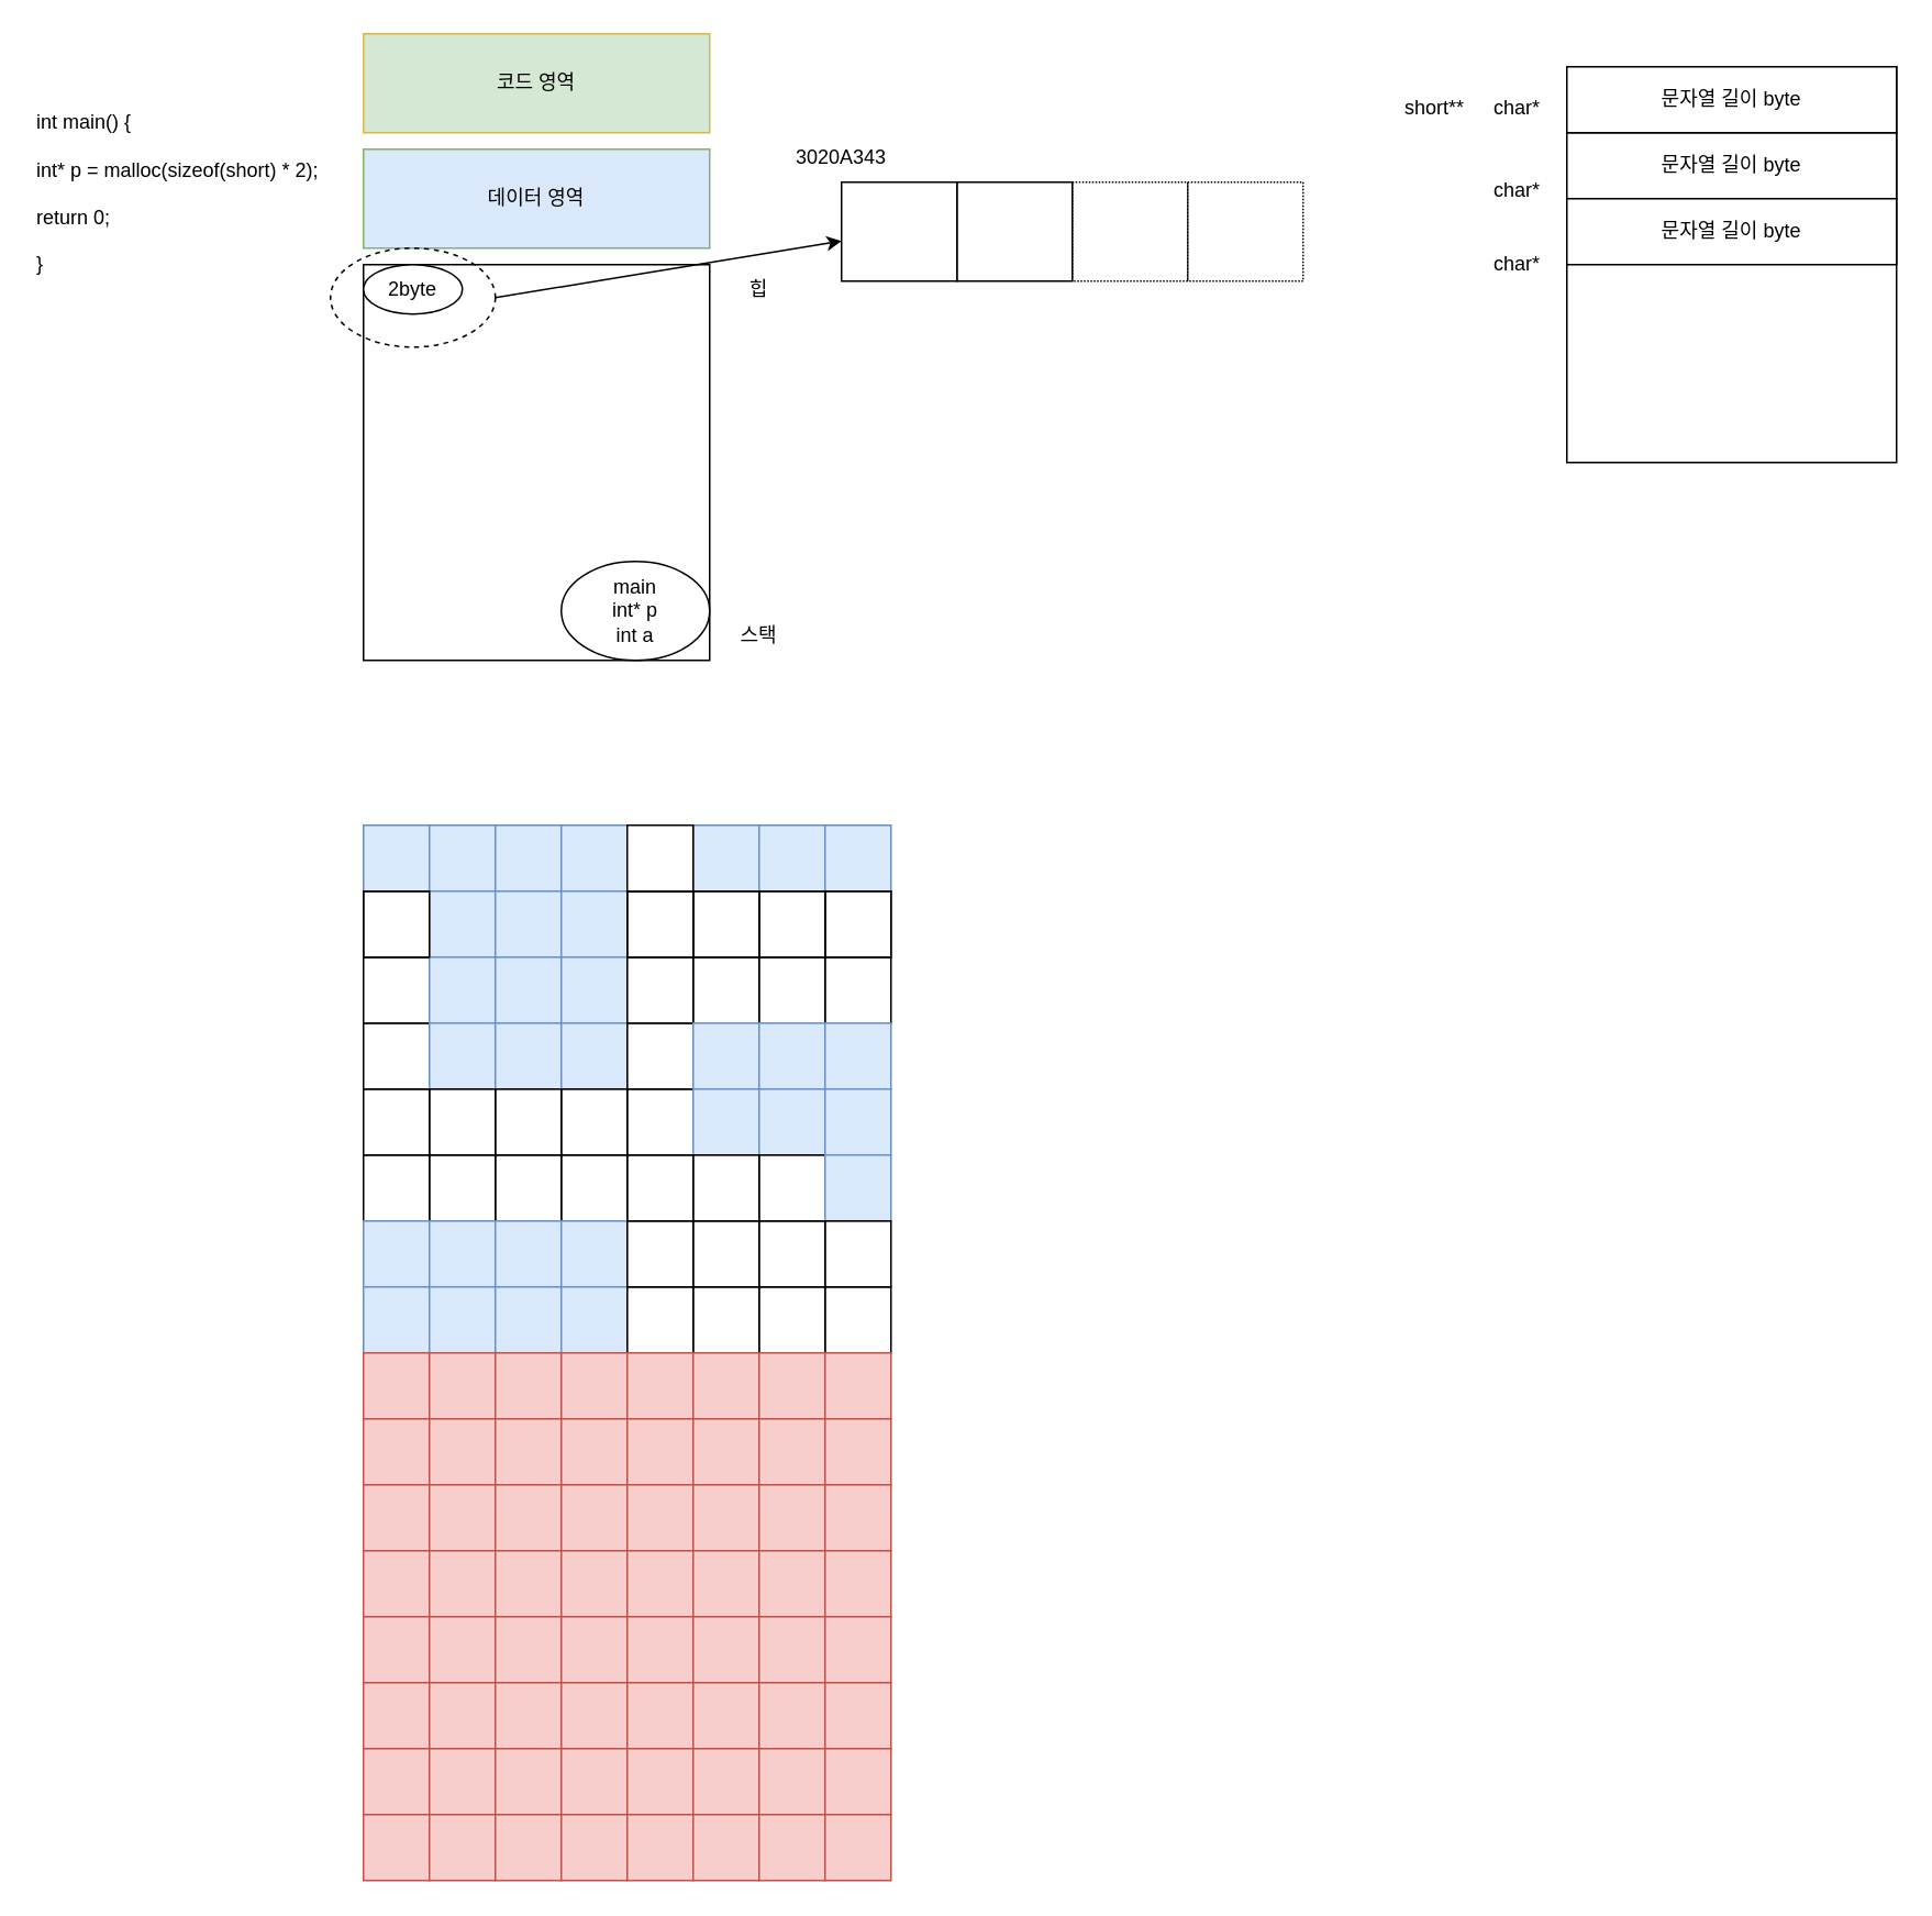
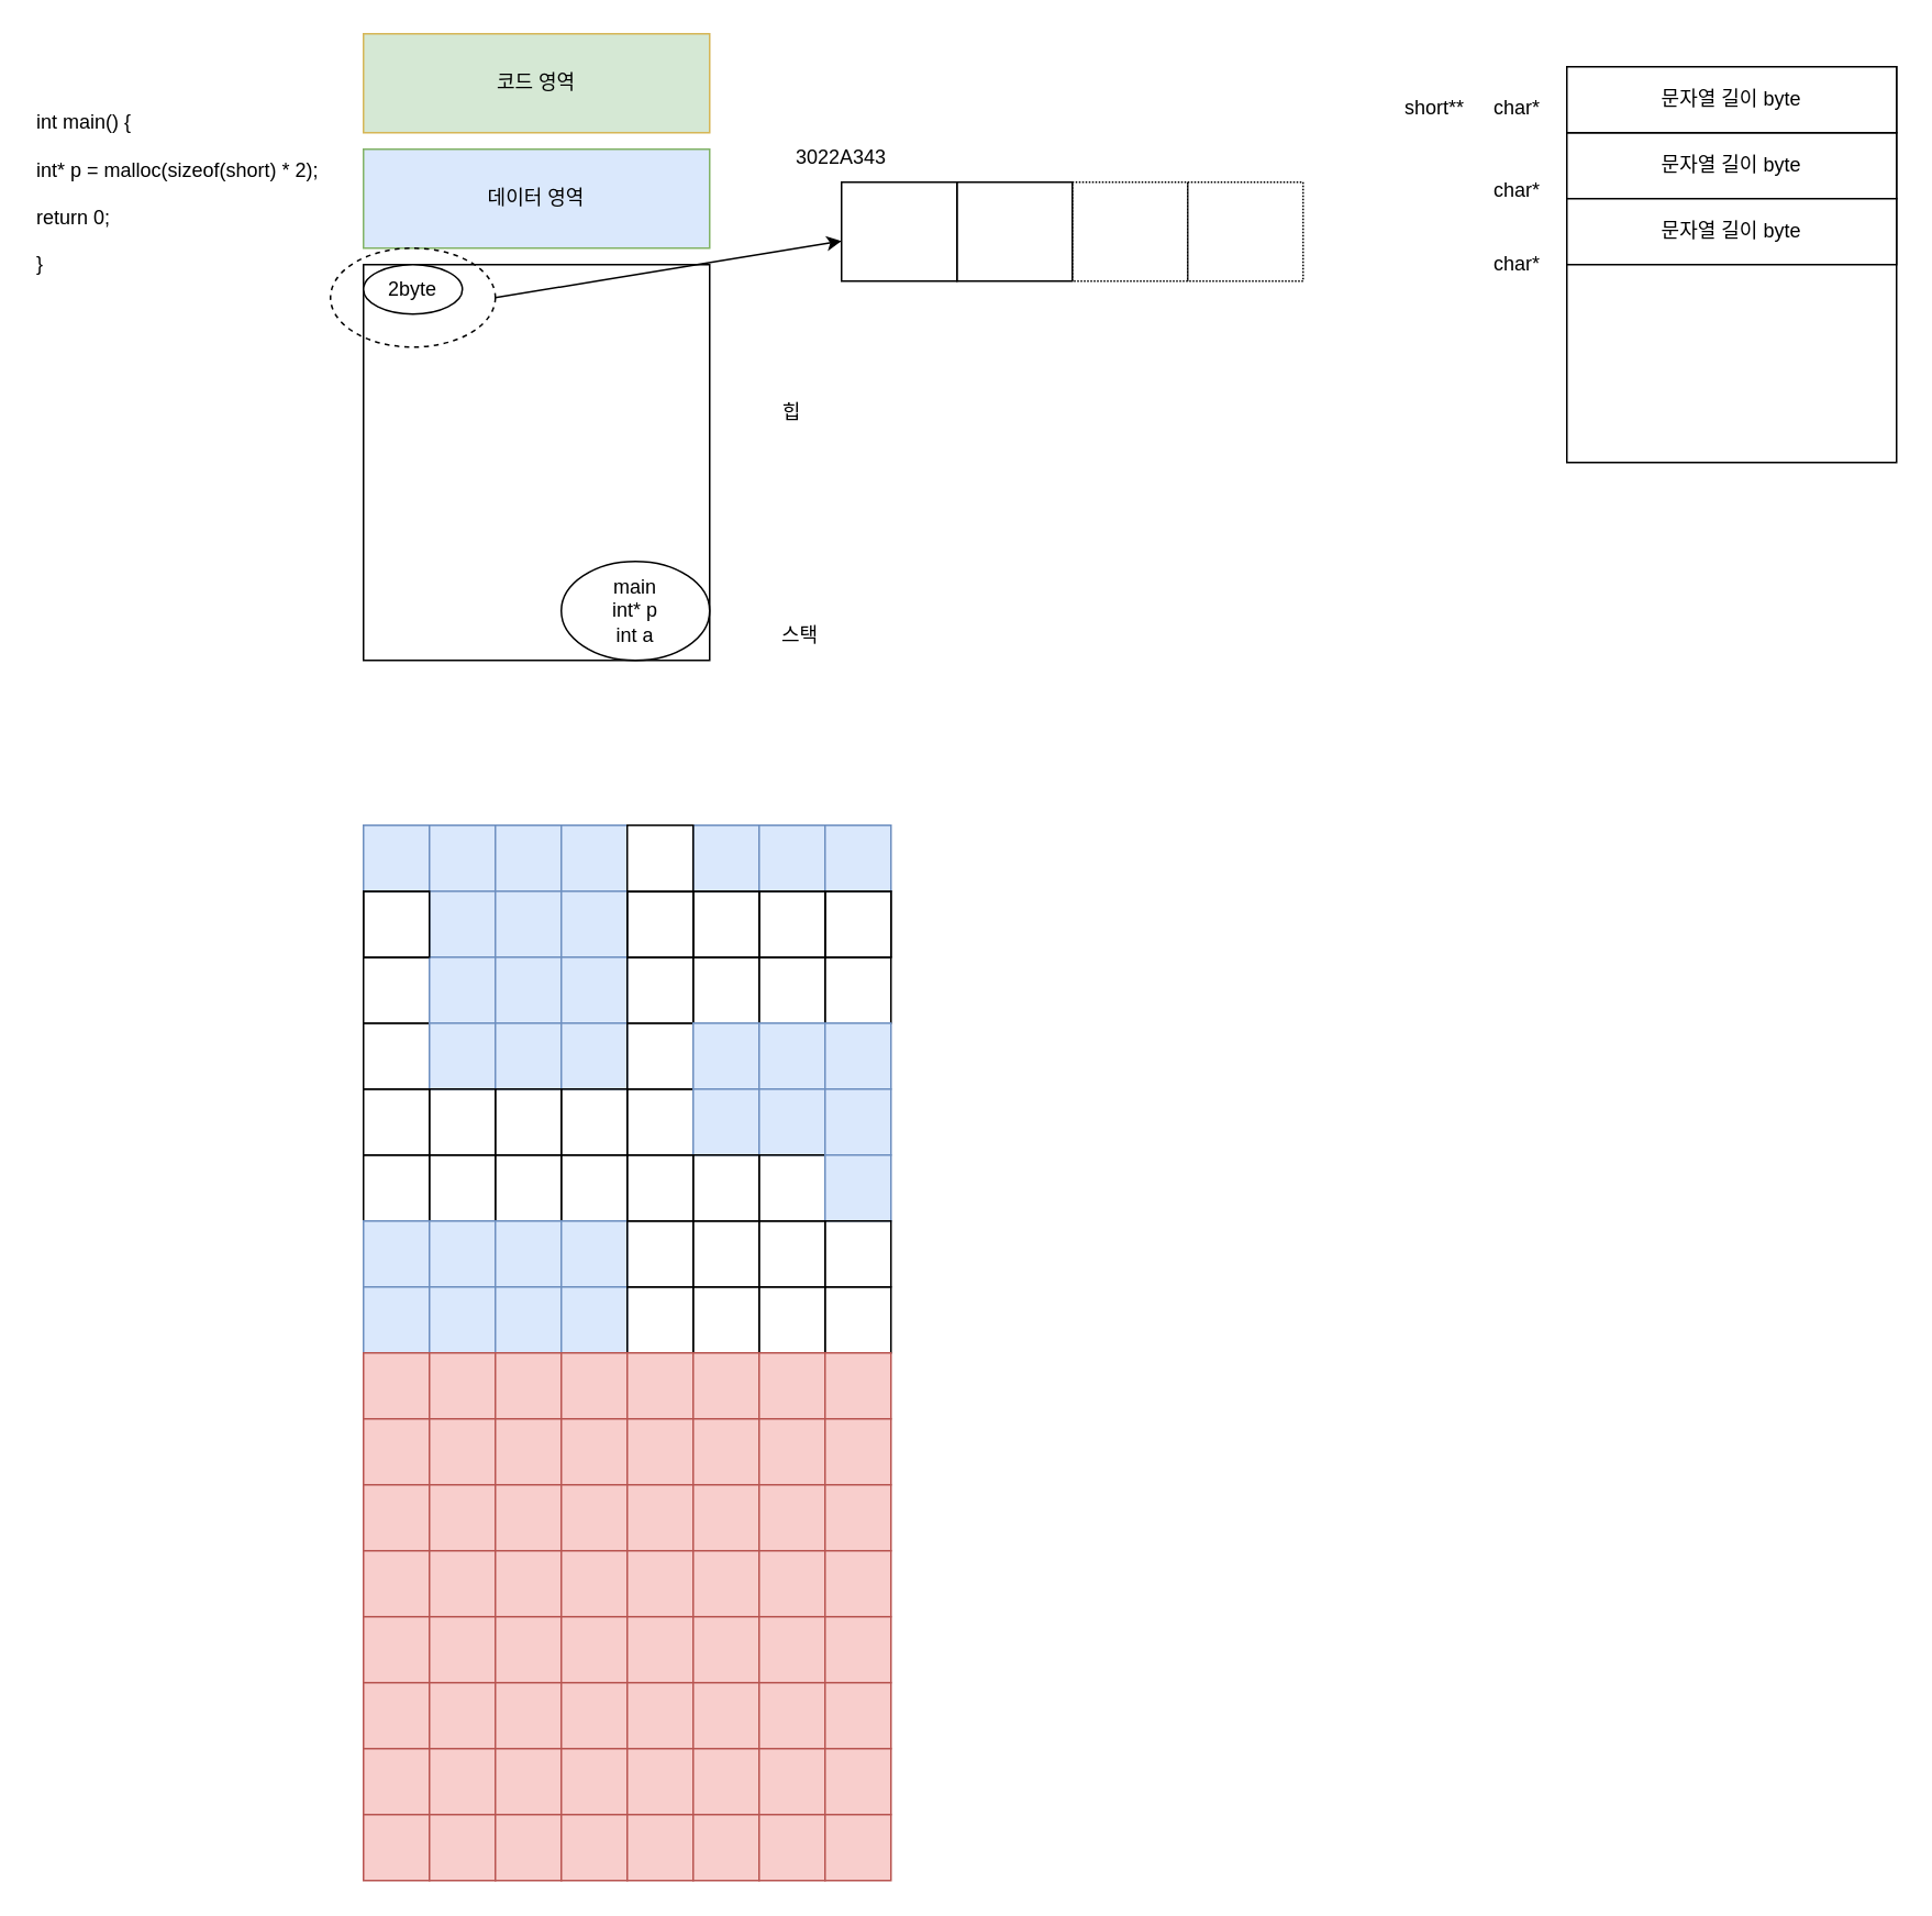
- <mxCell id="16" value="3020A343" style="text;html=1;strokeColor=none;fillColor=none;align=center;verticalAlign=middle;whiteSpace=wrap;rounded=0;" parent="1" vertex="1"><mxGeometry x="480" y="80" width="60" height="30" as="geometry" /></mxCell>
+ <mxCell id="16" value="3022A343" style="text;html=1;strokeColor=none;fillColor=none;align=center;verticalAlign=middle;whiteSpace=wrap;rounded=0;" parent="1" vertex="1"><mxGeometry x="480" y="80" width="60" height="30" as="geometry" /></mxCell>
- <mxCell id="9" value="힙" style="text;html=1;strokeColor=none;fillColor=none;align=center;verticalAlign=middle;whiteSpace=wrap;rounded=0;" parent="1" vertex="1"><mxGeometry x="430" y="160" width="60" height="30" as="geometry" /></mxCell>
+ <mxCell id="9" value="힙" style="text;html=1;strokeColor=none;fillColor=none;align=center;verticalAlign=middle;whiteSpace=wrap;rounded=0;" parent="1" vertex="1"><mxGeometry x="450" y="235" width="60" height="30" as="geometry" /></mxCell>
- <mxCell id="8" value="스택" style="text;html=1;strokeColor=none;fillColor=none;align=center;verticalAlign=middle;whiteSpace=wrap;rounded=0;" parent="1" vertex="1"><mxGeometry x="430" y="370" width="60" height="30" as="geometry" /></mxCell>
+ <mxCell id="8" value="스택" style="text;html=1;strokeColor=none;fillColor=none;align=center;verticalAlign=middle;whiteSpace=wrap;rounded=0;" parent="1" vertex="1"><mxGeometry x="455" y="370" width="60" height="30" as="geometry" /></mxCell>
